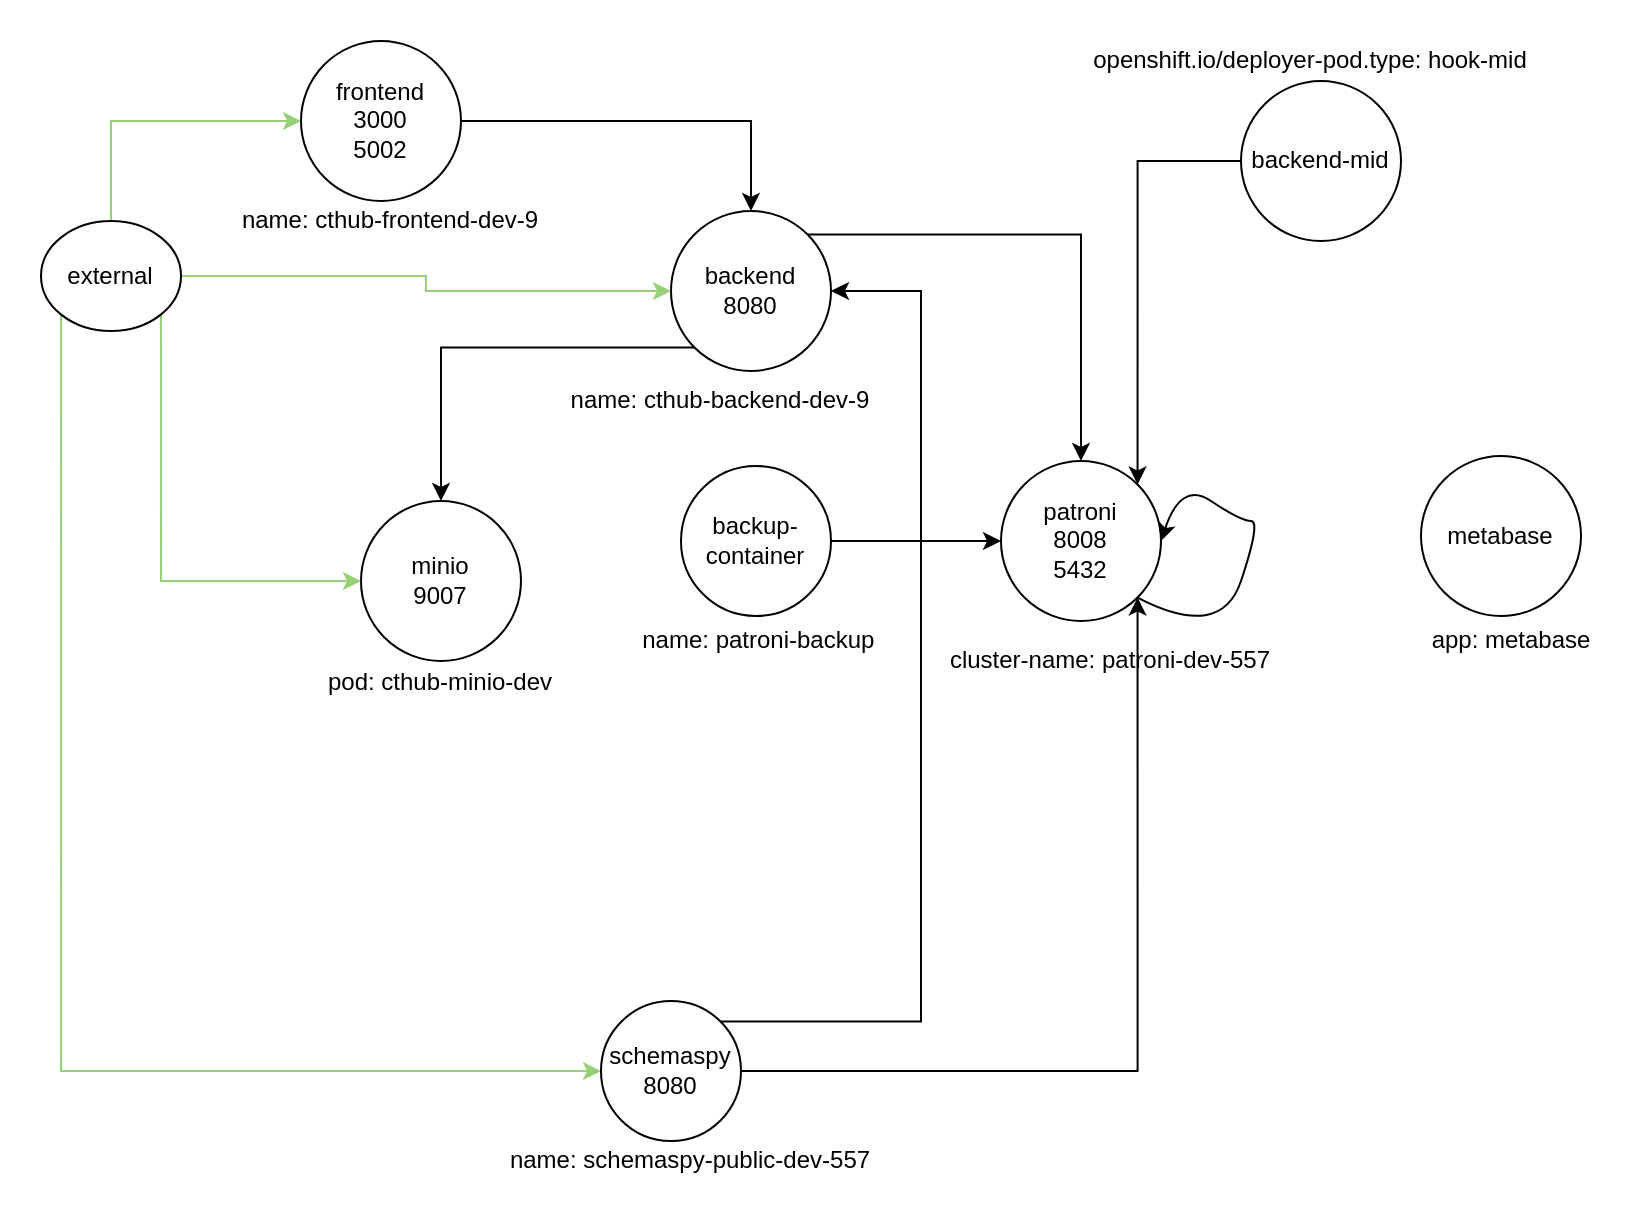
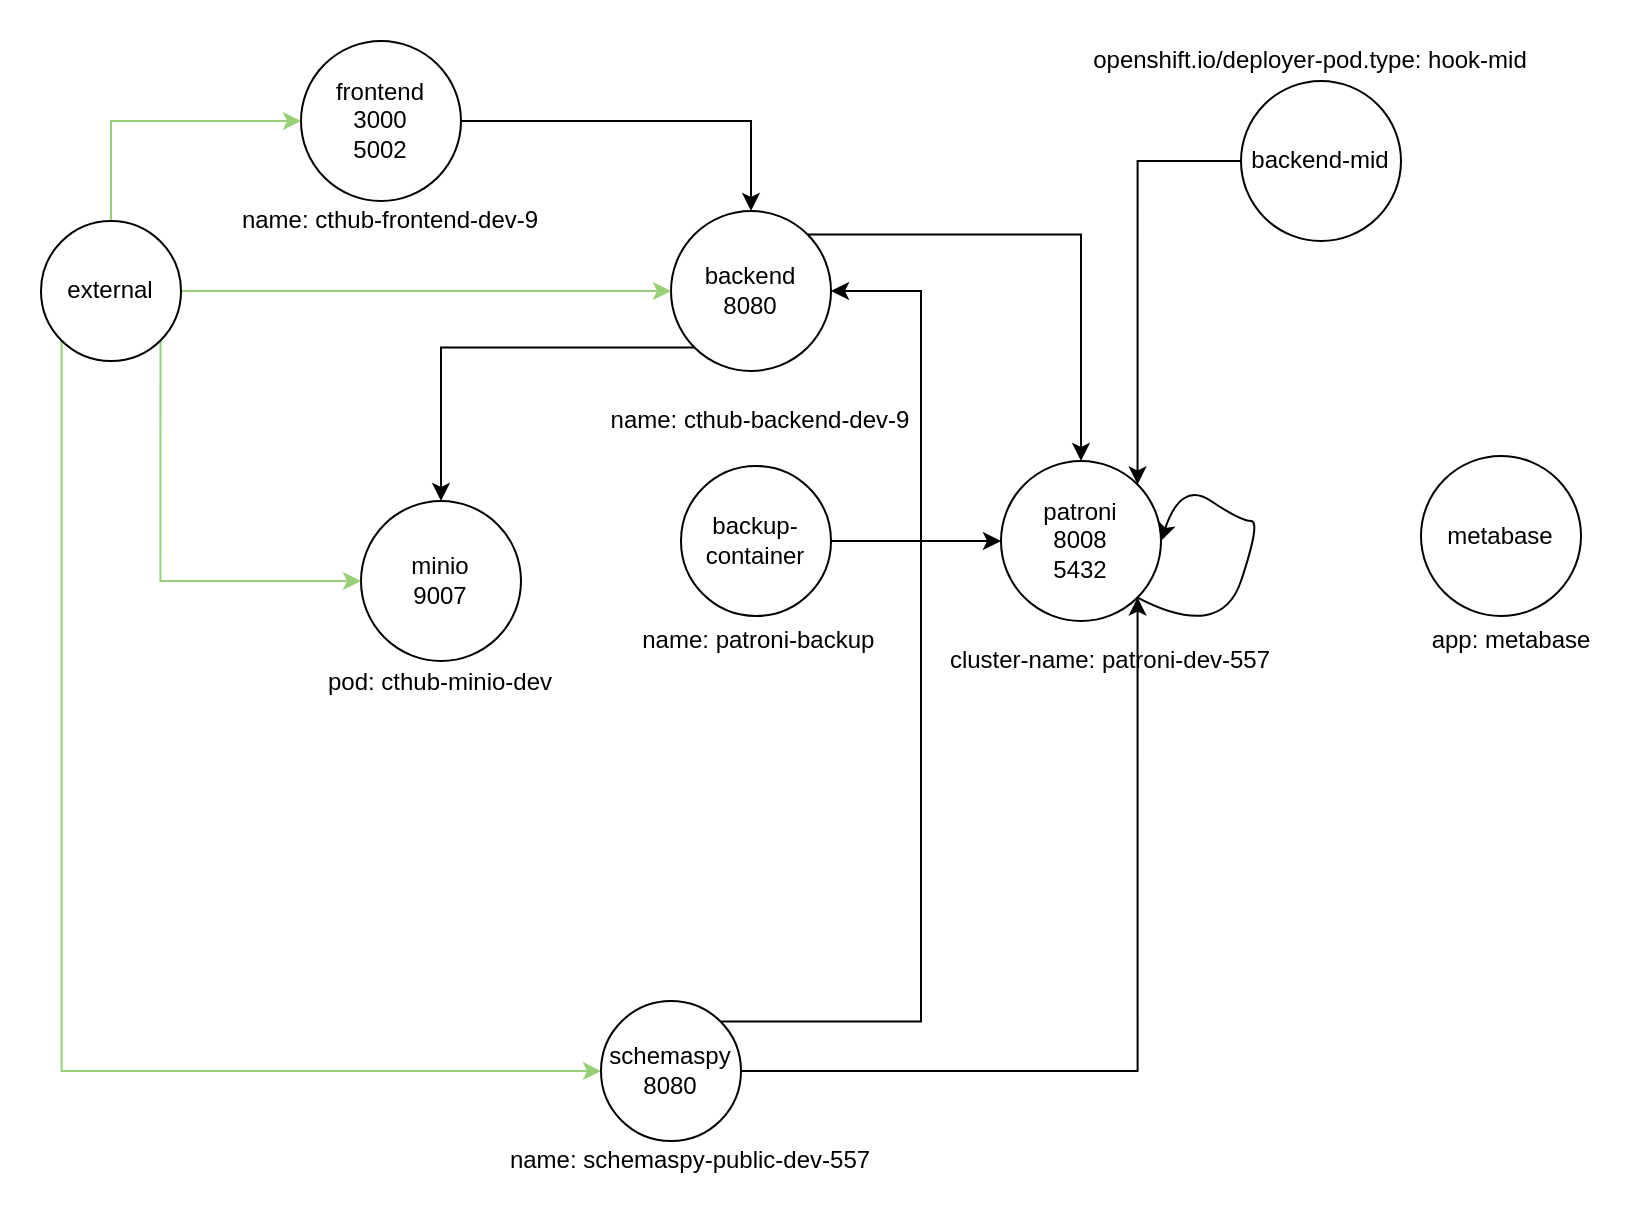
- <mxCell id="16" value="external" style="ellipse;whiteSpace=wrap;html=1;aspect=fixed;" parent="1" vertex="1"><mxGeometry x="20" y="110" width="70" height="55" as="geometry" /></mxCell>
+ <mxCell id="16" value="external" style="ellipse;whiteSpace=wrap;html=1;aspect=fixed;" parent="1" vertex="1"><mxGeometry x="20" y="110" width="70" height="70" as="geometry" /></mxCell>
- <mxCell id="23" value="name: cthub-backend-dev-9" style="text;html=1;strokeColor=none;fillColor=none;align=center;verticalAlign=middle;whiteSpace=wrap;rounded=0;" parent="1" vertex="1"><mxGeometry x="270" y="190" width="180" height="20" as="geometry" /></mxCell>
+ <mxCell id="23" value="name: cthub-backend-dev-9" style="text;html=1;strokeColor=none;fillColor=none;align=center;verticalAlign=middle;whiteSpace=wrap;rounded=0;" parent="1" vertex="1"><mxGeometry x="290" y="200" width="180" height="20" as="geometry" /></mxCell>
